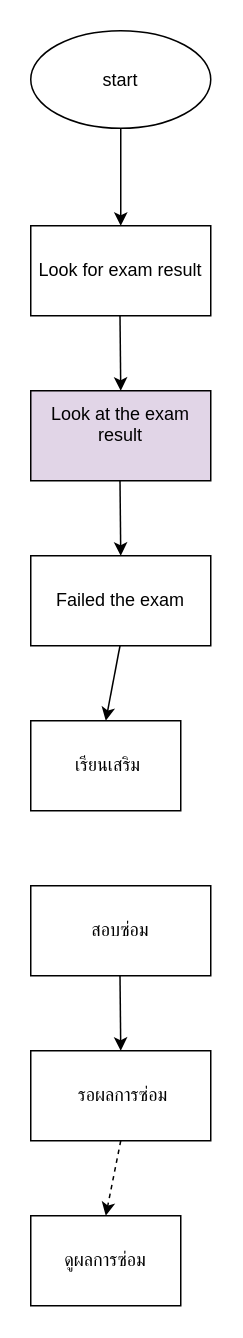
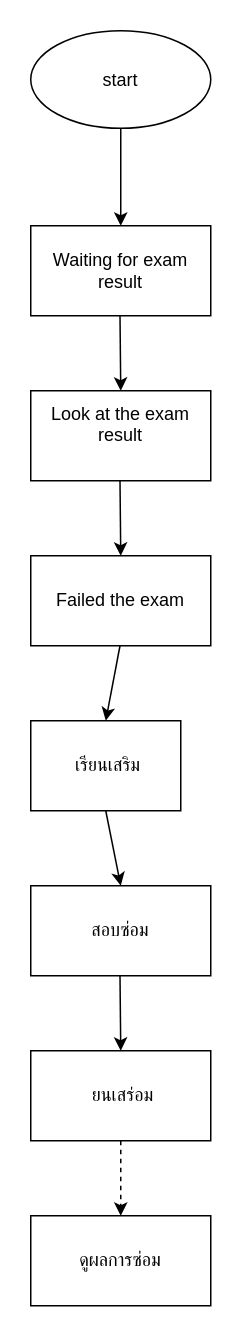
- <mxCell id="3" value="Look for exam result" style="rounded=0;whiteSpace=wrap;html=1;" vertex="1" parent="1"><mxGeometry x="20" y="150" width="120" height="60" as="geometry" /></mxCell>
+ <mxCell id="3" value="Waiting for exam result" style="rounded=0;whiteSpace=wrap;html=1;" vertex="1" parent="1"><mxGeometry x="20" y="150" width="120" height="60" as="geometry" /></mxCell>
- <mxCell id="5" value="&lt;div&gt;Look at the exam result&lt;/div&gt;&lt;div&gt;&lt;br&gt;&lt;/div&gt;" style="rounded=0;whiteSpace=wrap;html=1;fillColor=#e1d5e7;" vertex="1" parent="1"><mxGeometry x="20" y="260" width="120" height="60" as="geometry" /></mxCell>
+ <mxCell id="5" value="&lt;div&gt;Look at the exam result&lt;/div&gt;&lt;div&gt;&lt;br&gt;&lt;/div&gt;" style="rounded=0;whiteSpace=wrap;html=1;" vertex="1" parent="1"><mxGeometry x="20" y="260" width="120" height="60" as="geometry" /></mxCell>
+ <mxCell id="12" value="" style="endArrow=classic;html=1;rounded=0;entryX=0.5;entryY=0;entryDx=0;entryDy=0;exitX=0.5;exitY=1;exitDx=0;exitDy=0;" edge="1" parent="1" source="9" target="11"><mxGeometry width="50" height="50" relative="1" as="geometry"><mxPoint x="70" y="550" as="sourcePoint" /><mxPoint x="110" y="540" as="targetPoint" /></mxGeometry></mxCell>
- <mxCell id="13" value="&amp;nbsp;รอผลการซ่อม" style="rounded=0;whiteSpace=wrap;html=1;" vertex="1" parent="1"><mxGeometry x="20" y="700" width="120" height="60" as="geometry" /></mxCell>
+ <mxCell id="13" value="&amp;nbsp;ยนเสร่อม" style="rounded=0;whiteSpace=wrap;html=1;" vertex="1" parent="1"><mxGeometry x="20" y="700" width="120" height="60" as="geometry" /></mxCell>
- <mxCell id="15" value="ดูผลการซ่อม" style="rounded=0;whiteSpace=wrap;html=1;" vertex="1" parent="1"><mxGeometry x="20" y="810" width="100" height="60" as="geometry" /></mxCell>
+ <mxCell id="15" value="ดูผลการซ่อม" style="rounded=0;whiteSpace=wrap;html=1;" vertex="1" parent="1"><mxGeometry x="20" y="810" width="120" height="60" as="geometry" /></mxCell>
